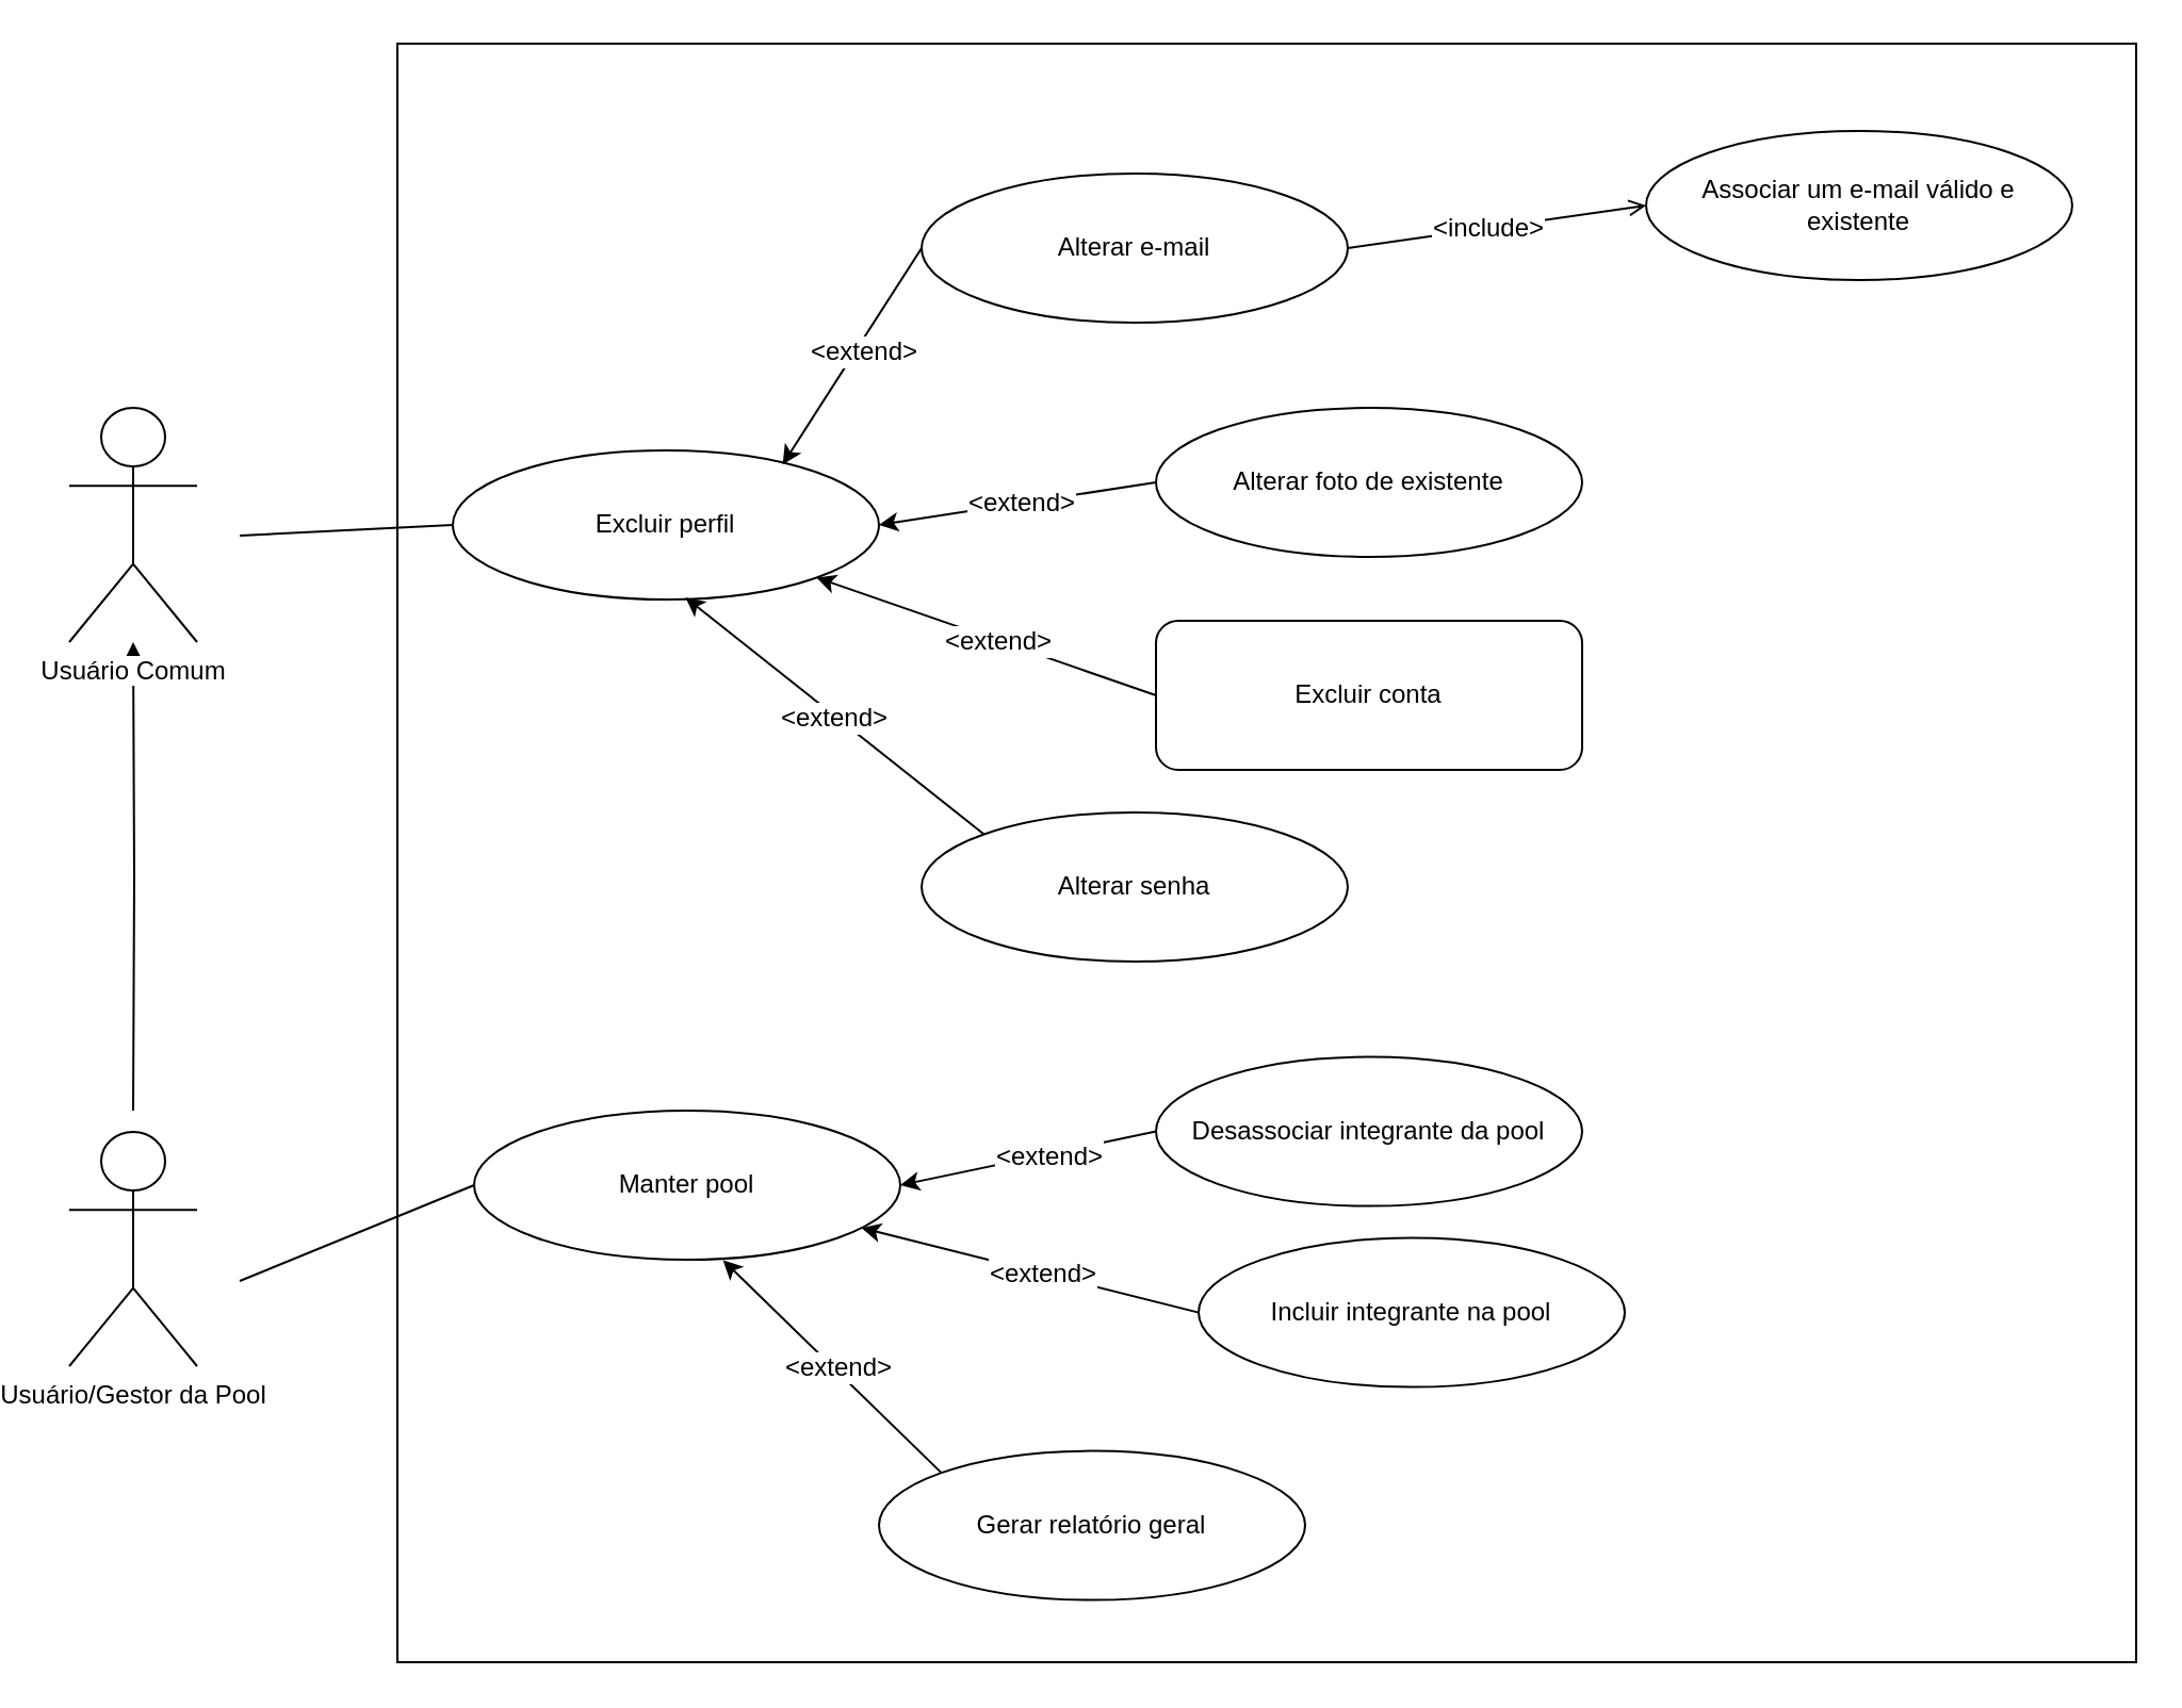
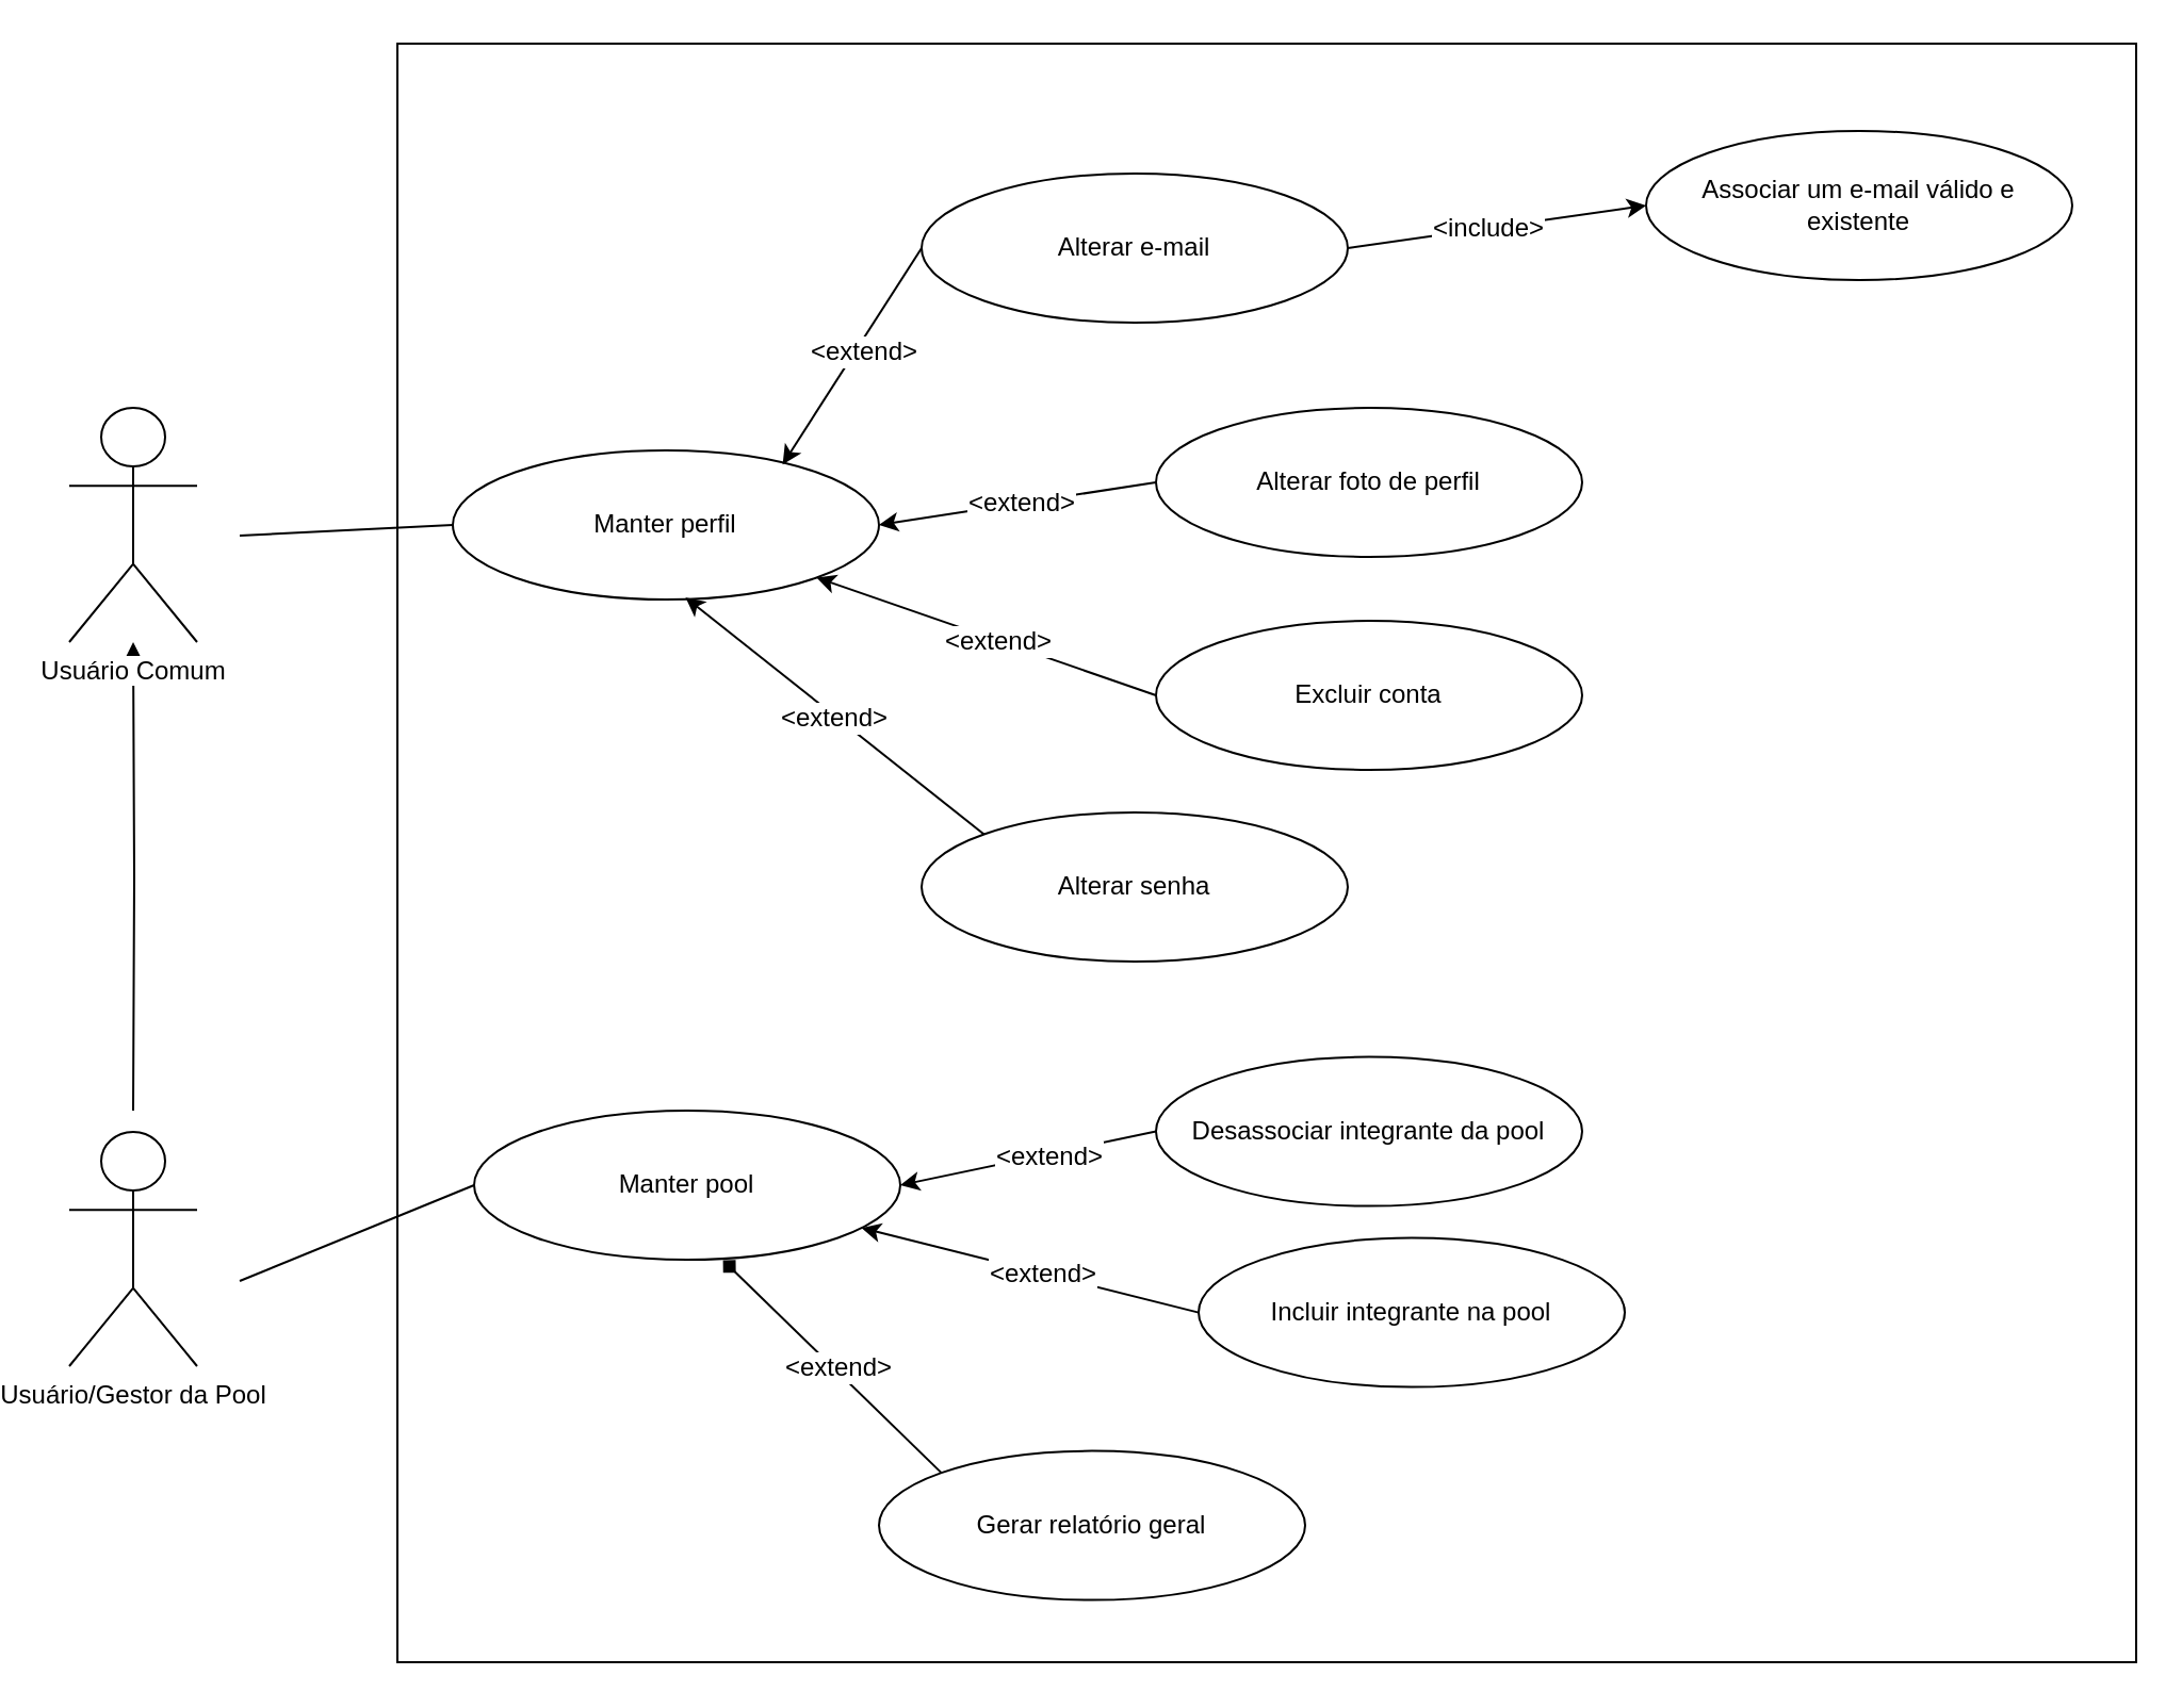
- <mxCell id="16" value="" style="endArrow=open;html=1;entryX=0;entryY=0.5;entryDx=0;entryDy=0;exitX=1;exitY=0.5;exitDx=0;exitDy=0;" edge="1" parent="1" source="14" target="15"><mxGeometry width="50" height="50" relative="1" as="geometry"><mxPoint x="490" y="161" as="sourcePoint" /><mxPoint x="540" y="111" as="targetPoint" /></mxGeometry></mxCell>
+ <mxCell id="16" value="" style="endArrow=classic;html=1;entryX=0;entryY=0.5;entryDx=0;entryDy=0;exitX=1;exitY=0.5;exitDx=0;exitDy=0;" edge="1" parent="1" source="14" target="15"><mxGeometry width="50" height="50" relative="1" as="geometry"><mxPoint x="490" y="161" as="sourcePoint" /><mxPoint x="540" y="111" as="targetPoint" /></mxGeometry></mxCell>
- <mxCell id="8" value="Alterar foto de existente" style="ellipse;whiteSpace=wrap;html=1;" vertex="1" parent="1"><mxGeometry x="530" y="191" width="200" height="70" as="geometry" /></mxCell>
+ <mxCell id="8" value="Alterar foto de perfil" style="ellipse;whiteSpace=wrap;html=1;" vertex="1" parent="1"><mxGeometry x="530" y="191" width="200" height="70" as="geometry" /></mxCell>
- <mxCell id="7" value="Excluir perfil" style="ellipse;whiteSpace=wrap;html=1;" vertex="1" parent="1"><mxGeometry x="200" y="211" width="200" height="70" as="geometry" /></mxCell>
+ <mxCell id="7" value="Manter perfil" style="ellipse;whiteSpace=wrap;html=1;" vertex="1" parent="1"><mxGeometry x="200" y="211" width="200" height="70" as="geometry" /></mxCell>
- <mxCell id="11" value="Excluir conta" style="whiteSpace=wrap;html=1;rounded=1;" vertex="1" parent="1"><mxGeometry x="530" y="291" width="200" height="70" as="geometry" /></mxCell>
+ <mxCell id="11" value="Excluir conta" style="ellipse;whiteSpace=wrap;html=1;" vertex="1" parent="1"><mxGeometry x="530" y="291" width="200" height="70" as="geometry" /></mxCell>
- <mxCell id="32" value="" style="endArrow=classic;html=1;entryX=0.584;entryY=1.003;entryDx=0;entryDy=0;entryPerimeter=0;exitX=0;exitY=0;exitDx=0;exitDy=0;" edge="1" parent="1" source="31" target="22"><mxGeometry width="50" height="50" relative="1" as="geometry"><mxPoint x="400" y="691" as="sourcePoint" /><mxPoint x="450" y="641" as="targetPoint" /></mxGeometry></mxCell>
+ <mxCell id="32" value="" style="endArrow=diamond;html=1;entryX=0.584;entryY=1.003;entryDx=0;entryDy=0;entryPerimeter=0;exitX=0;exitY=0;exitDx=0;exitDy=0;" edge="1" parent="1" source="31" target="22"><mxGeometry width="50" height="50" relative="1" as="geometry"><mxPoint x="400" y="691" as="sourcePoint" /><mxPoint x="450" y="641" as="targetPoint" /></mxGeometry></mxCell>
